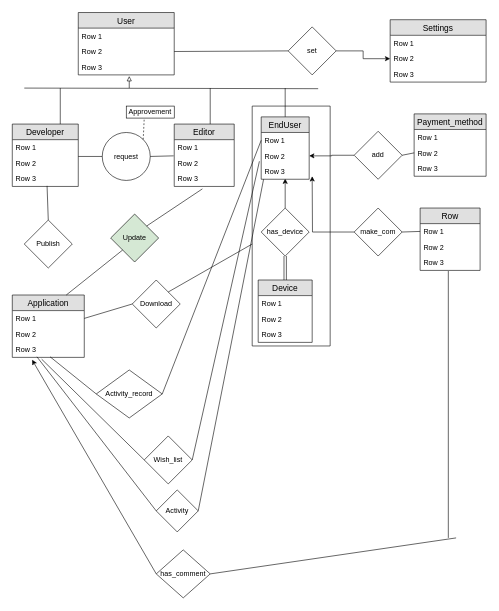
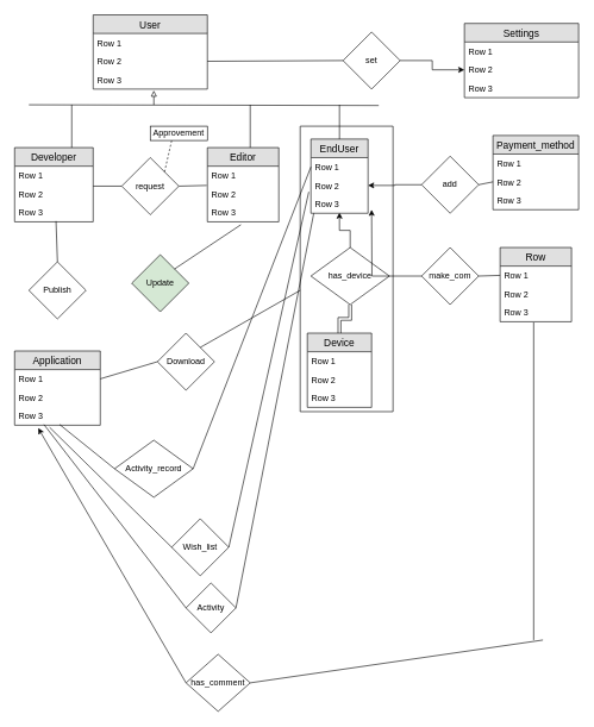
- <mxCell id="50" value="request" style="ellipse;whiteSpace=wrap;html=1;" parent="1" vertex="1"><mxGeometry x="170" y="220" width="80" height="80" as="geometry" /></mxCell>
+ <mxCell id="50" value="request" style="rhombus;whiteSpace=wrap;html=1;" parent="1" vertex="1"><mxGeometry x="170" y="220" width="80" height="80" as="geometry" /></mxCell>
- <mxCell id="5" value="has_device" style="rhombus;whiteSpace=wrap;html=1;" parent="1" vertex="1"><mxGeometry x="435" y="346" width="80" height="80" as="geometry" /></mxCell>
+ <mxCell id="5" value="has_device" style="rhombus;whiteSpace=wrap;html=1;" parent="1" vertex="1"><mxGeometry x="435" y="346" width="110" height="80" as="geometry" /></mxCell>
- <mxCell id="61" value="" style="endArrow=none;html=1;strokeColor=#000000;exitX=0.75;exitY=0;exitDx=0;exitDy=0;entryX=0;entryY=1;entryDx=0;entryDy=0;" parent="1" source="45" target="6" edge="1"><mxGeometry width="50" height="50" relative="1" as="geometry"><mxPoint x="150" y="476" as="sourcePoint" /><mxPoint x="200" y="426" as="targetPoint" /></mxGeometry></mxCell>
